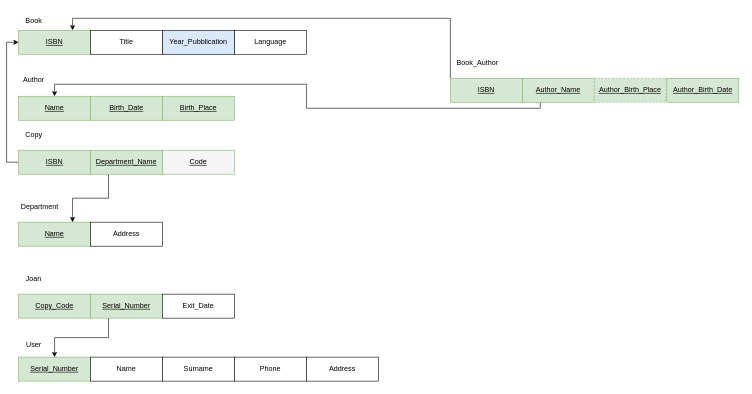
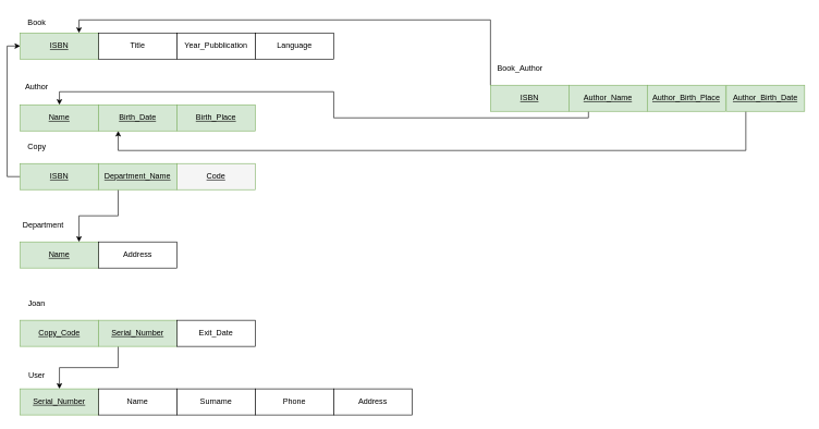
- <mxCell id="5" value="Year_Pubblication" style="rounded=0;whiteSpace=wrap;html=1;fillColor=#dae8fc;" vertex="1" parent="1"><mxGeometry x="270" y="50" width="120" height="40" as="geometry" /></mxCell>
+ <mxCell id="5" value="Year_Pubblication" style="rounded=0;whiteSpace=wrap;html=1;" vertex="1" parent="1"><mxGeometry x="270" y="50" width="120" height="40" as="geometry" /></mxCell>
- <mxCell id="33" value="&lt;u&gt;Author_Birth_Place&lt;/u&gt;" style="rounded=0;whiteSpace=wrap;html=1;fillColor=#d5e8d4;strokeColor=#82b366;dashed=1;" vertex="1" parent="1"><mxGeometry x="990" y="130" width="120" height="40" as="geometry" /></mxCell>
+ <mxCell id="33" value="&lt;u&gt;Author_Birth_Place&lt;/u&gt;" style="rounded=0;whiteSpace=wrap;html=1;fillColor=#d5e8d4;strokeColor=#82b366;" vertex="1" parent="1"><mxGeometry x="990" y="130" width="120" height="40" as="geometry" /></mxCell>
+ <mxCell id="34" style="edgeStyle=orthogonalEdgeStyle;rounded=0;orthogonalLoop=1;jettySize=auto;html=1;exitX=0.25;exitY=1;exitDx=0;exitDy=0;entryX=0.25;entryY=1;entryDx=0;entryDy=0;" edge="1" parent="1" source="35" target="9"><mxGeometry relative="1" as="geometry"><Array as="points"><mxPoint x="1141" y="230" /><mxPoint x="180" y="230" /></Array></mxGeometry></mxCell>
